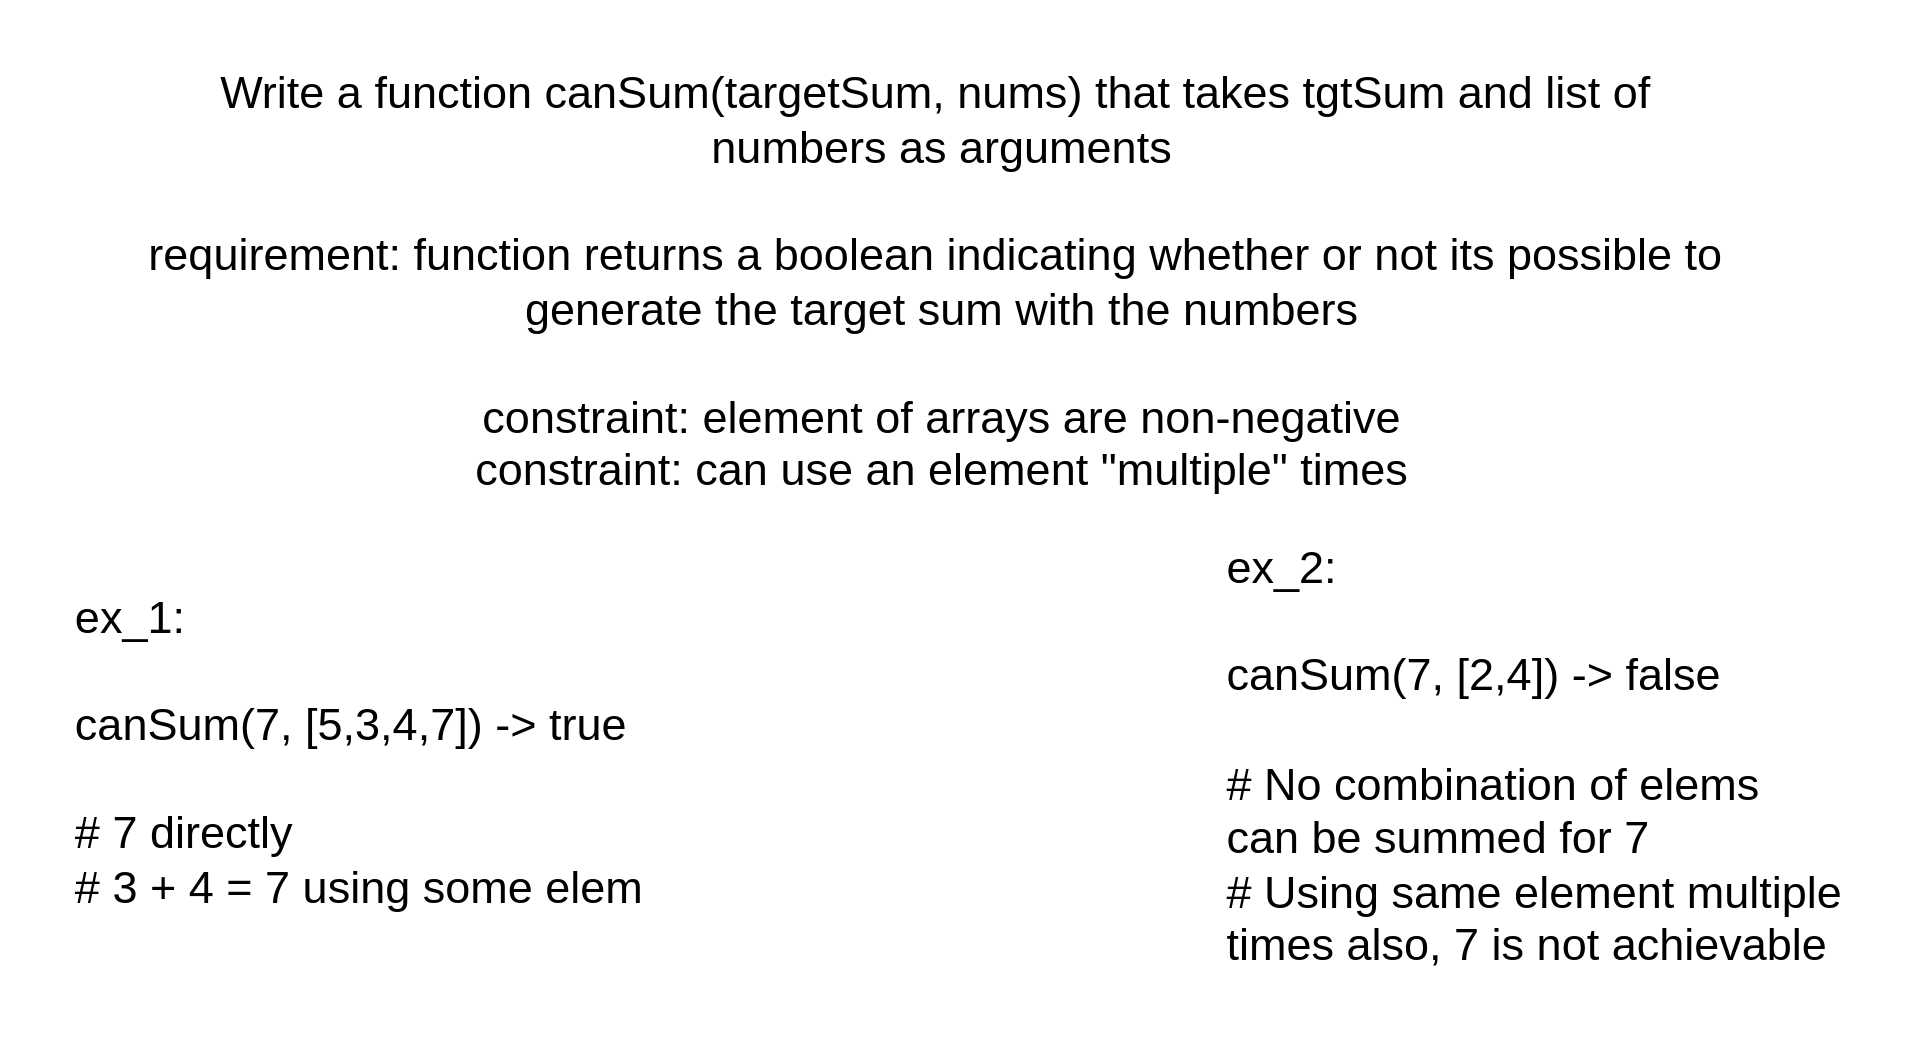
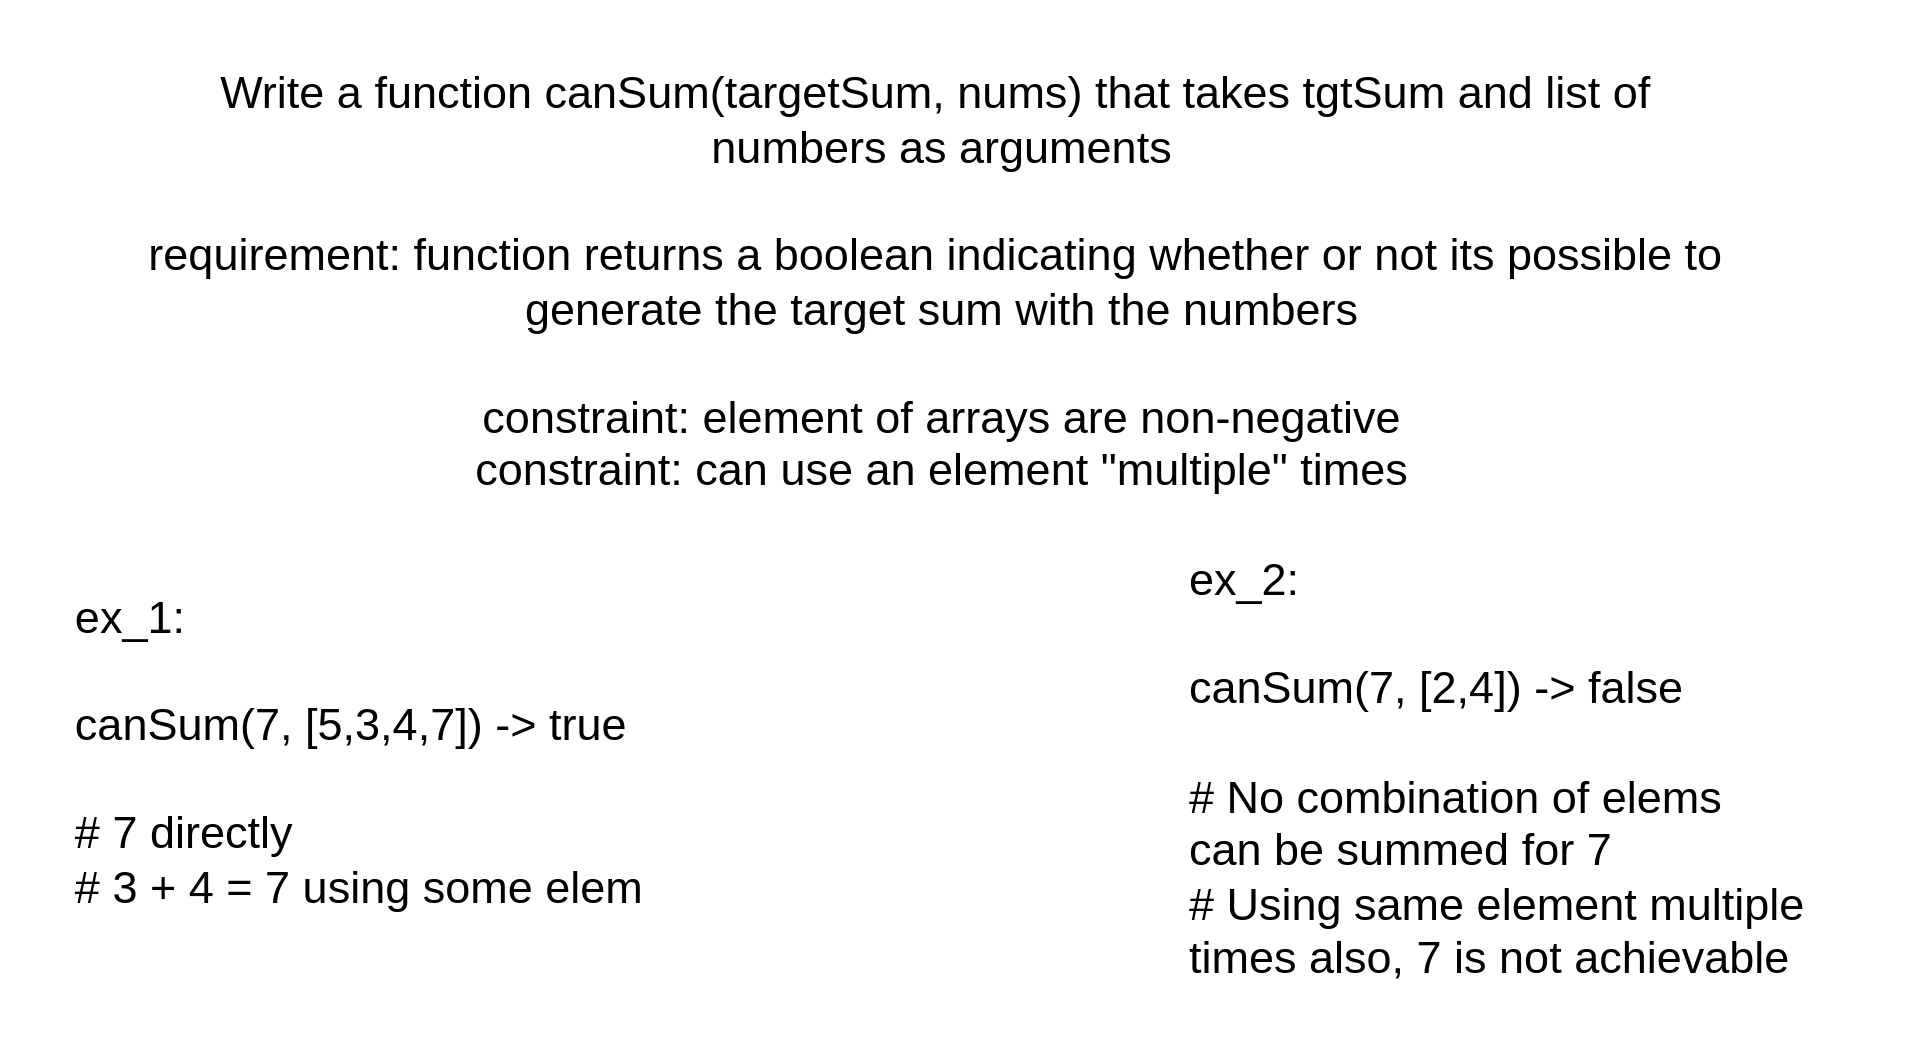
- <mxCell id="4" value="&lt;div style=&quot;text-align: left;&quot;&gt;&lt;span style=&quot;background-color: initial;&quot;&gt;ex_2:&lt;/span&gt;&lt;/div&gt;&lt;div style=&quot;text-align: left;&quot;&gt;&lt;span style=&quot;background-color: initial;&quot;&gt;&lt;br&gt;&lt;/span&gt;&lt;/div&gt;&lt;div style=&quot;text-align: left;&quot;&gt;&lt;span style=&quot;background-color: initial;&quot;&gt;canSum(7, [2,4]) -&amp;gt; false&lt;/span&gt;&lt;/div&gt;&lt;div style=&quot;text-align: left;&quot;&gt;&lt;span style=&quot;background-color: initial;&quot;&gt;&lt;br&gt;&lt;/span&gt;&lt;/div&gt;&lt;div style=&quot;text-align: left;&quot;&gt;&lt;span style=&quot;background-color: initial;&quot;&gt;# No combination of elems&amp;nbsp;&lt;/span&gt;&lt;/div&gt;&lt;div style=&quot;text-align: left;&quot;&gt;&lt;span style=&quot;background-color: initial;&quot;&gt;can be summed for 7&lt;/span&gt;&lt;/div&gt;&lt;div style=&quot;text-align: left;&quot;&gt;# Using same element multiple&lt;/div&gt;&lt;div style=&quot;text-align: left;&quot;&gt;times also, 7 is not achievable&lt;/div&gt;" style="text;html=1;align=center;verticalAlign=middle;resizable=0;points=[];autosize=1;strokeColor=none;fillColor=none;fontSize=18;" vertex="1" parent="1"><mxGeometry x="481" y="210" width="264" height="185" as="geometry" /></mxCell>
+ <mxCell id="4" value="&lt;div style=&quot;text-align: left;&quot;&gt;&lt;span style=&quot;background-color: initial;&quot;&gt;ex_2:&lt;/span&gt;&lt;/div&gt;&lt;div style=&quot;text-align: left;&quot;&gt;&lt;span style=&quot;background-color: initial;&quot;&gt;&lt;br&gt;&lt;/span&gt;&lt;/div&gt;&lt;div style=&quot;text-align: left;&quot;&gt;&lt;span style=&quot;background-color: initial;&quot;&gt;canSum(7, [2,4]) -&amp;gt; false&lt;/span&gt;&lt;/div&gt;&lt;div style=&quot;text-align: left;&quot;&gt;&lt;span style=&quot;background-color: initial;&quot;&gt;&lt;br&gt;&lt;/span&gt;&lt;/div&gt;&lt;div style=&quot;text-align: left;&quot;&gt;&lt;span style=&quot;background-color: initial;&quot;&gt;# No combination of elems&amp;nbsp;&lt;/span&gt;&lt;/div&gt;&lt;div style=&quot;text-align: left;&quot;&gt;&lt;span style=&quot;background-color: initial;&quot;&gt;can be summed for 7&lt;/span&gt;&lt;/div&gt;&lt;div style=&quot;text-align: left;&quot;&gt;# Using same element multiple&lt;/div&gt;&lt;div style=&quot;text-align: left;&quot;&gt;times also, 7 is not achievable&lt;/div&gt;" style="text;html=1;align=center;verticalAlign=middle;resizable=0;points=[];autosize=1;strokeColor=none;fillColor=none;fontSize=18;" vertex="1" parent="1"><mxGeometry x="466" y="215" width="264" height="185" as="geometry" /></mxCell>
